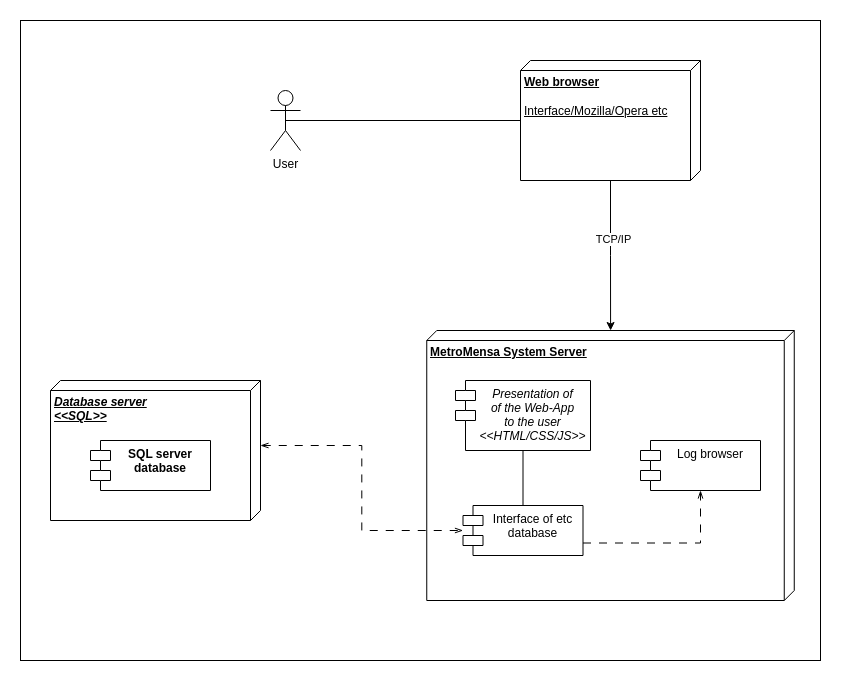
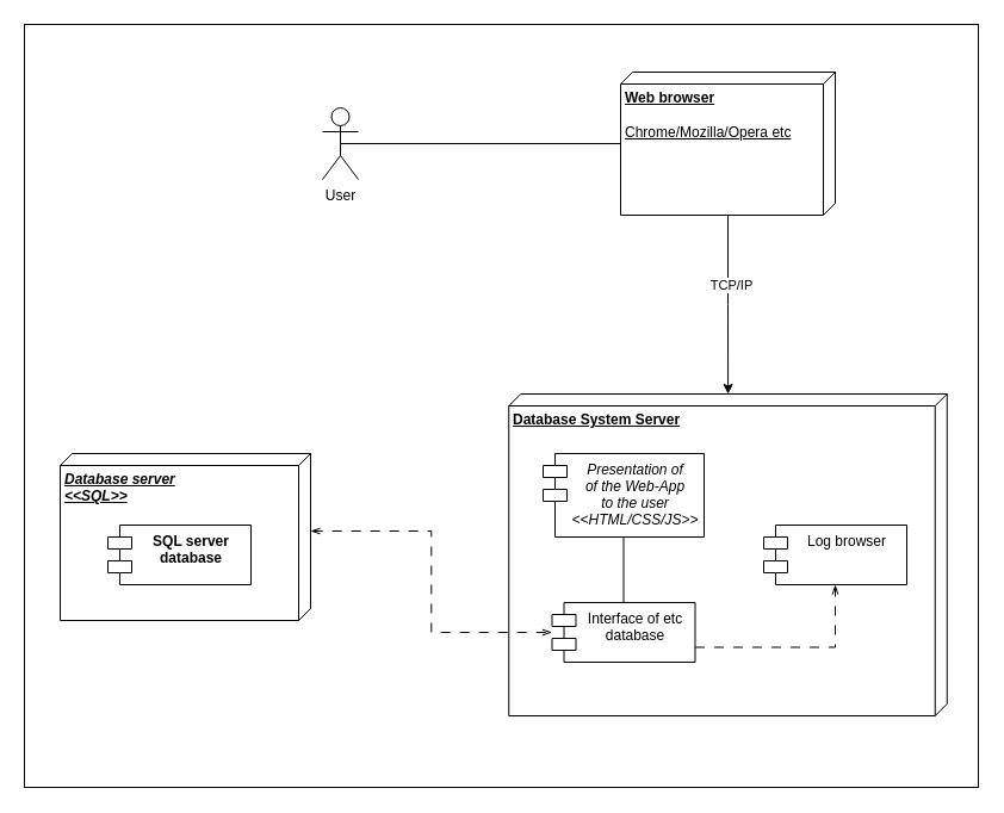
- <mxCell id="7" value="&lt;b&gt;Web browser&lt;/b&gt;&lt;br&gt;&lt;br&gt;Interface/Mozilla/Opera etc" style="verticalAlign=top;align=left;spacingTop=8;spacingLeft=2;spacingRight=12;shape=cube;size=10;direction=south;fontStyle=4;html=1;" vertex="1" parent="1"><mxGeometry x="520" y="60" width="180" height="120" as="geometry" /></mxCell>
+ <mxCell id="7" value="&lt;b&gt;Web browser&lt;/b&gt;&lt;br&gt;&lt;br&gt;Chrome/Mozilla/Opera etc" style="verticalAlign=top;align=left;spacingTop=8;spacingLeft=2;spacingRight=12;shape=cube;size=10;direction=south;fontStyle=4;html=1;" vertex="1" parent="1"><mxGeometry x="520" y="60" width="180" height="120" as="geometry" /></mxCell>
- <mxCell id="8" value="&lt;b&gt;MetroMensa System Server&lt;/b&gt;" style="verticalAlign=top;align=left;spacingTop=8;spacingLeft=2;spacingRight=12;shape=cube;size=10;direction=south;fontStyle=4;html=1;" vertex="1" parent="1"><mxGeometry x="426.25" y="330" width="367.5" height="270" as="geometry" /></mxCell>
+ <mxCell id="8" value="&lt;b&gt;Database System Server&lt;/b&gt;" style="verticalAlign=top;align=left;spacingTop=8;spacingLeft=2;spacingRight=12;shape=cube;size=10;direction=south;fontStyle=4;html=1;" vertex="1" parent="1"><mxGeometry x="426.25" y="330" width="367.5" height="270" as="geometry" /></mxCell>
